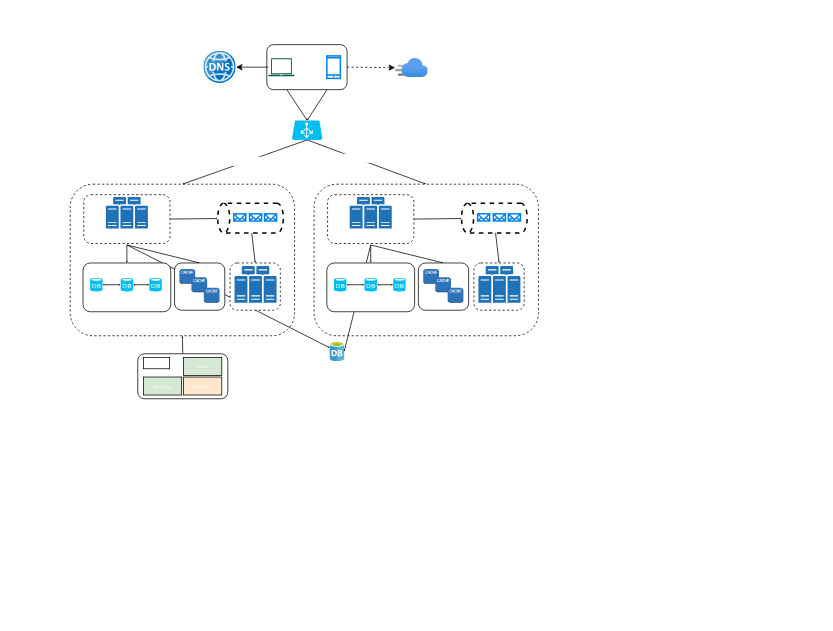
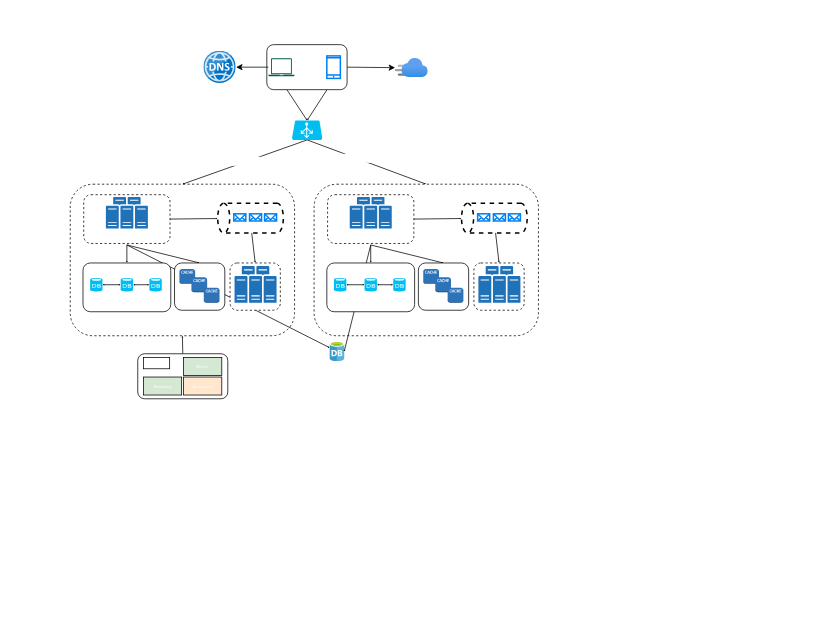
- <mxCell id="6" style="edgeStyle=none;html=1;exitX=1;exitY=0.5;exitDx=0;exitDy=0;fontSize=13;fontColor=#FFFFFF;movable=0;resizable=0;rotatable=0;deletable=0;editable=0;connectable=0;dashed=1;" parent="1" source="9" target="13" edge="1"><mxGeometry relative="1" as="geometry" /></mxCell>
+ <mxCell id="6" style="edgeStyle=none;html=1;exitX=1;exitY=0.5;exitDx=0;exitDy=0;fontSize=13;fontColor=#FFFFFF;movable=0;resizable=0;rotatable=0;deletable=0;editable=0;connectable=0;" parent="1" source="9" target="13" edge="1"><mxGeometry relative="1" as="geometry" /></mxCell>
